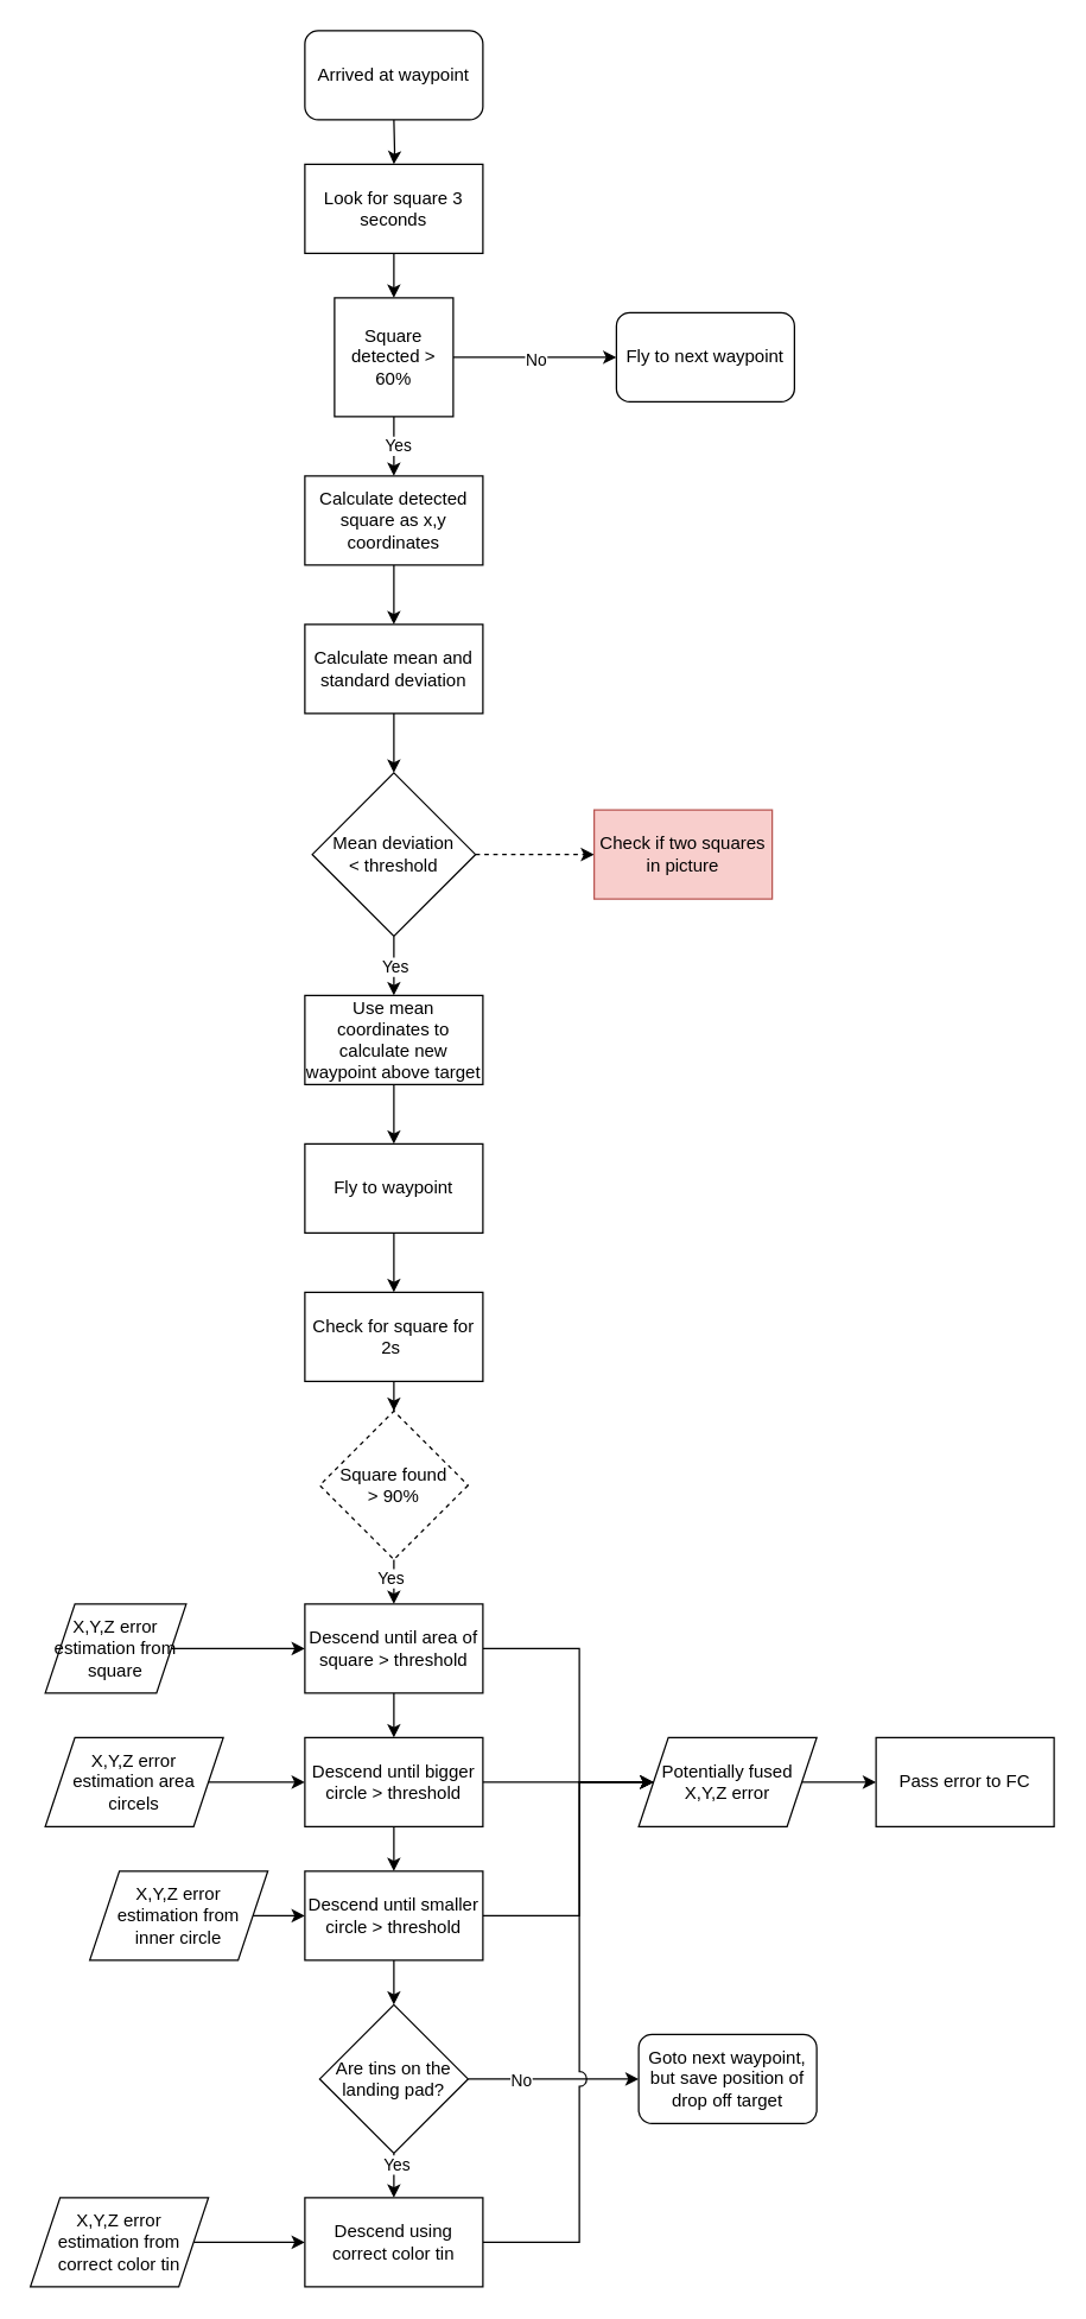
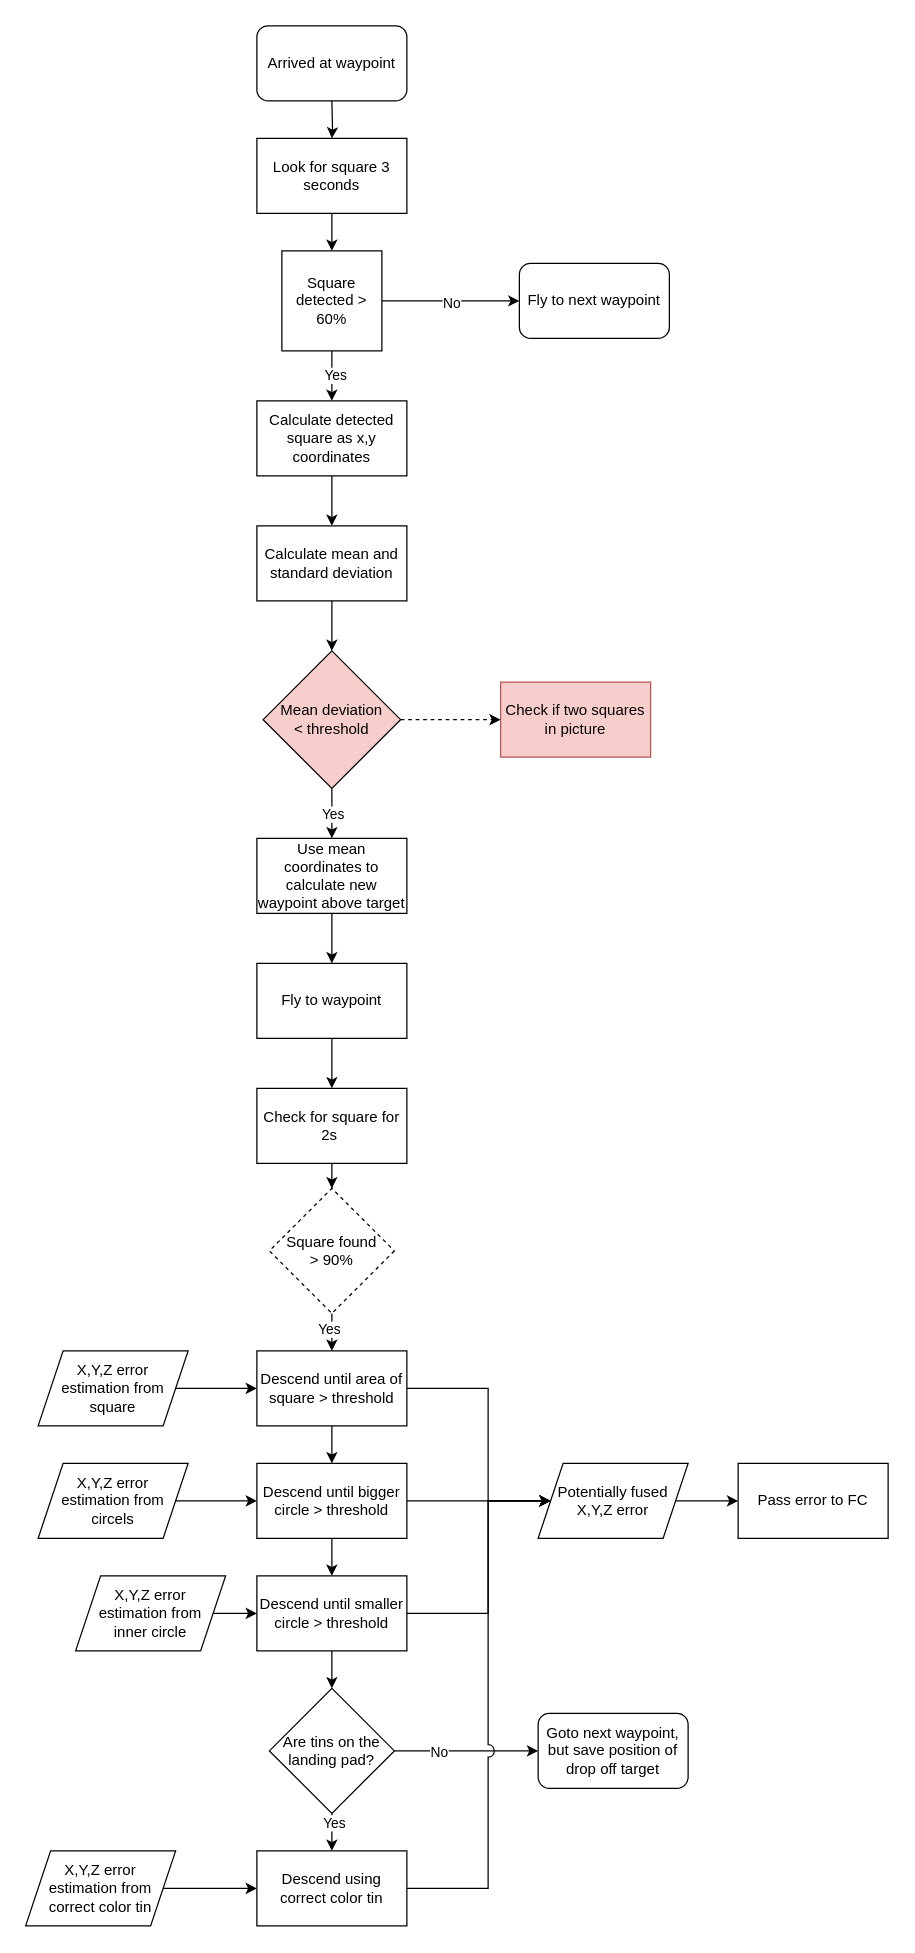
- <mxCell id="20" value="Mean deviation &lt;br&gt;&amp;lt; threshold" style="rhombus;whiteSpace=wrap;html=1;" parent="1" vertex="1"><mxGeometry x="210" y="520" width="110" height="110" as="geometry" /></mxCell>
+ <mxCell id="20" value="Mean deviation &lt;br&gt;&amp;lt; threshold" style="rhombus;whiteSpace=wrap;html=1;fillColor=#f8cecc;" parent="1" vertex="1"><mxGeometry x="210" y="520" width="110" height="110" as="geometry" /></mxCell>
- <mxCell id="34" value="X,Y,Z error &lt;br&gt;estimation from square" style="shape=parallelogram;perimeter=parallelogramPerimeter;whiteSpace=wrap;html=1;fixedSize=1;" parent="1" vertex="1"><mxGeometry x="30" y="1080" width="95" height="60" as="geometry" /></mxCell>
+ <mxCell id="34" value="X,Y,Z error &lt;br&gt;estimation from square" style="shape=parallelogram;perimeter=parallelogramPerimeter;whiteSpace=wrap;html=1;fixedSize=1;" parent="1" vertex="1"><mxGeometry x="30" y="1080" width="120" height="60" as="geometry" /></mxCell>
- <mxCell id="39" value="X,Y,Z error &lt;br&gt;estimation area circels" style="shape=parallelogram;perimeter=parallelogramPerimeter;whiteSpace=wrap;html=1;fixedSize=1;" parent="1" vertex="1"><mxGeometry x="30" y="1170" width="120" height="60" as="geometry" /></mxCell>
+ <mxCell id="39" value="X,Y,Z error &lt;br&gt;estimation from circels" style="shape=parallelogram;perimeter=parallelogramPerimeter;whiteSpace=wrap;html=1;fixedSize=1;" parent="1" vertex="1"><mxGeometry x="30" y="1170" width="120" height="60" as="geometry" /></mxCell>
